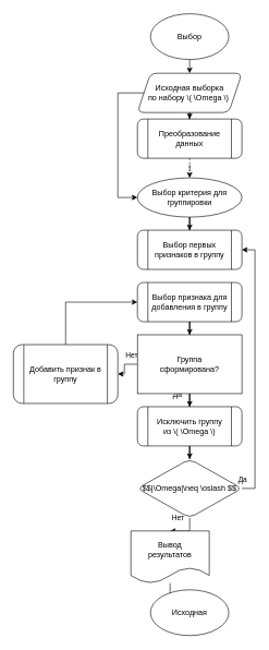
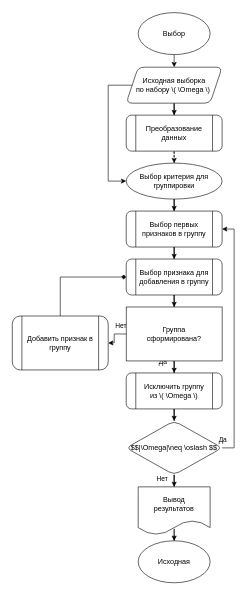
- <mxCell id="4" value="Преобразование&lt;br&gt;данных" style="shape=process;whiteSpace=wrap;html=1;backgroundOutline=1;rounded=1;" parent="1" vertex="1"><mxGeometry x="210" y="181" width="160" height="60" as="geometry" /></mxCell>
+ <mxCell id="4" value="Преобразование&lt;br&gt;данных" style="shape=process;whiteSpace=wrap;html=1;backgroundOutline=1;rounded=1;" parent="1" vertex="1"><mxGeometry x="210" y="191" width="160" height="60" as="geometry" /></mxCell>
+ <mxCell id="9" value="" style="edgeStyle=orthogonalEdgeStyle;rounded=0;orthogonalLoop=1;jettySize=auto;html=1;" parent="1" source="10" target="12" edge="1"><mxGeometry relative="1" as="geometry" /></mxCell>
- <mxCell id="18" style="edgeStyle=orthogonalEdgeStyle;rounded=0;orthogonalLoop=1;jettySize=auto;html=1;exitX=0.5;exitY=0;exitDx=0;exitDy=0;entryX=0;entryY=0.5;entryDx=0;entryDy=0;" parent="1" source="19" target="12" edge="1"><mxGeometry relative="1" as="geometry" /></mxCell>
+ <mxCell id="18" style="edgeStyle=orthogonalEdgeStyle;rounded=0;orthogonalLoop=1;jettySize=auto;html=1;exitX=0.5;exitY=0;exitDx=0;exitDy=0;entryX=0;entryY=0.5;entryDx=0;entryDy=0;endArrow=diamond;" parent="1" source="19" target="12" edge="1"><mxGeometry relative="1" as="geometry" /></mxCell>
- <mxCell id="27" value="Вывод &lt;br&gt;результатов" style="shape=document;whiteSpace=wrap;html=1;boundedLbl=1;rounded=1;" parent="1" vertex="1"><mxGeometry x="200" y="811" width="120" height="80" as="geometry" /></mxCell>
+ <mxCell id="27" value="Вывод &lt;br&gt;результатов" style="shape=document;whiteSpace=wrap;html=1;boundedLbl=1;rounded=1;" parent="1" vertex="1"><mxGeometry x="230" y="811" width="120" height="80" as="geometry" /></mxCell>
